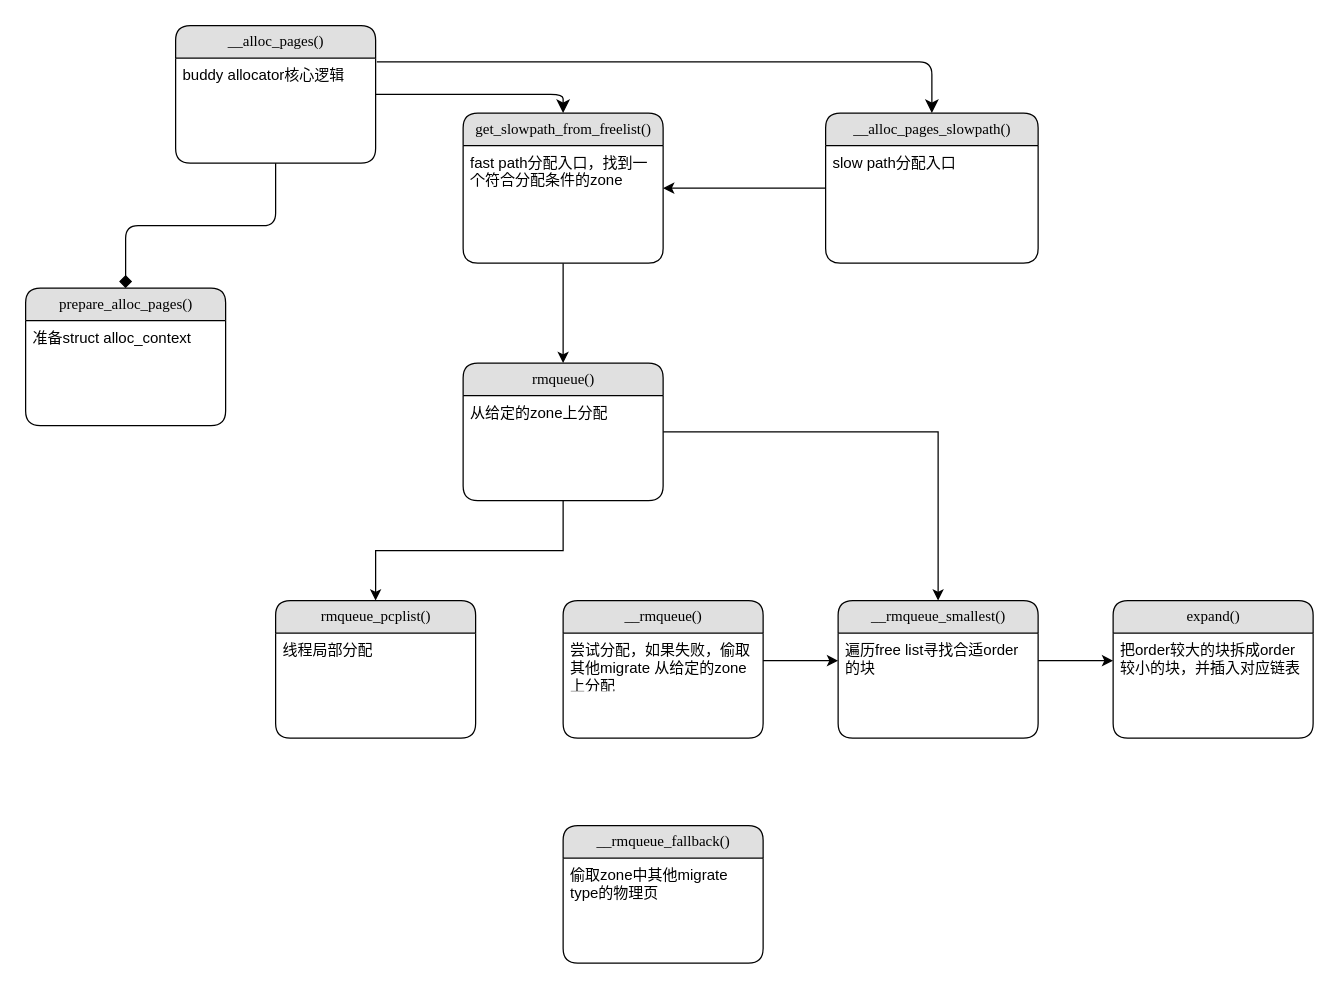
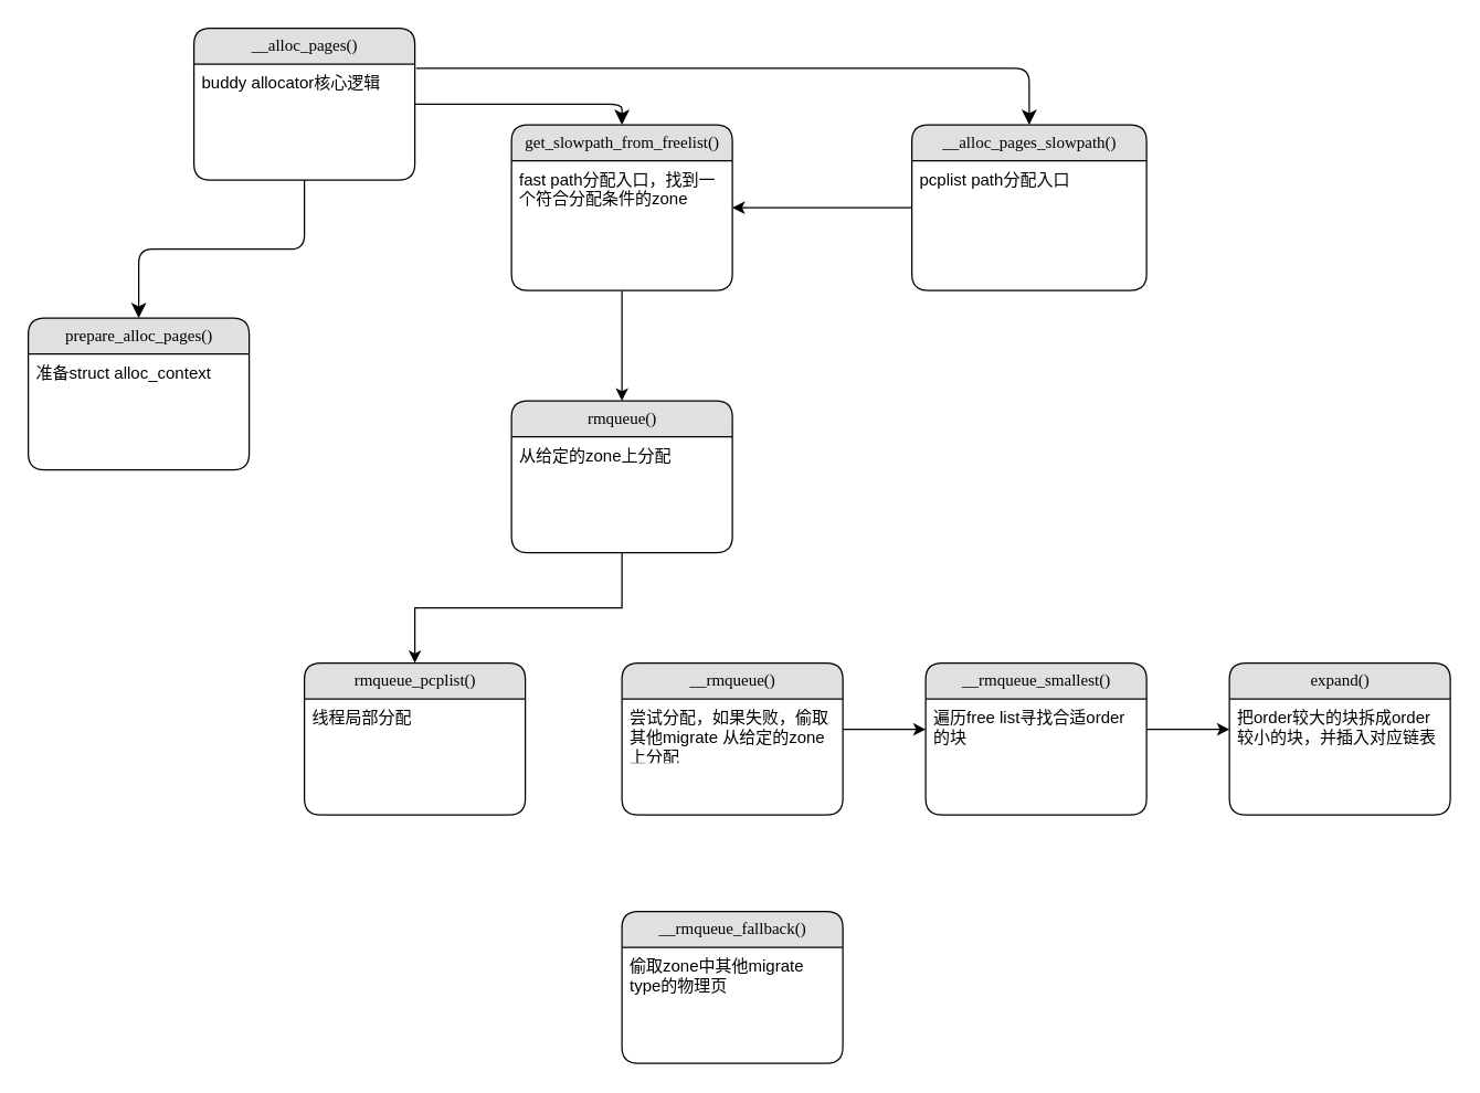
- <mxCell id="11" value="slow path分配入口" style="text;html=1;strokeColor=none;fillColor=none;spacingLeft=4;spacingRight=4;whiteSpace=wrap;overflow=hidden;rotatable=0;points=[[0,0.5],[1,0.5]];portConstraint=eastwest;" vertex="1" parent="10"><mxGeometry y="26" width="170" height="24" as="geometry" /></mxCell>
+ <mxCell id="11" value="pcplist path分配入口" style="text;html=1;strokeColor=none;fillColor=none;spacingLeft=4;spacingRight=4;whiteSpace=wrap;overflow=hidden;rotatable=0;points=[[0,0.5],[1,0.5]];portConstraint=eastwest;" vertex="1" parent="10"><mxGeometry y="26" width="170" height="24" as="geometry" /></mxCell>
- <mxCell id="12" style="edgeStyle=orthogonalEdgeStyle;html=1;labelBackgroundColor=none;startFill=0;startSize=8;endFill=1;endSize=8;fontFamily=Verdana;fontSize=12;endArrow=diamond;" parent="1" source="2" target="7" edge="1"><mxGeometry relative="1" as="geometry" /></mxCell>
+ <mxCell id="12" style="edgeStyle=orthogonalEdgeStyle;html=1;labelBackgroundColor=none;startFill=0;startSize=8;endFill=1;endSize=8;fontFamily=Verdana;fontSize=12;" parent="1" source="2" target="7" edge="1"><mxGeometry relative="1" as="geometry" /></mxCell>
- <mxCell id="16" style="edgeStyle=orthogonalEdgeStyle;rounded=0;orthogonalLoop=1;jettySize=auto;html=1;exitX=1;exitY=0.5;exitDx=0;exitDy=0;entryX=0.5;entryY=0;entryDx=0;entryDy=0;" edge="1" parent="1" source="17" target="22"><mxGeometry relative="1" as="geometry" /></mxCell>
